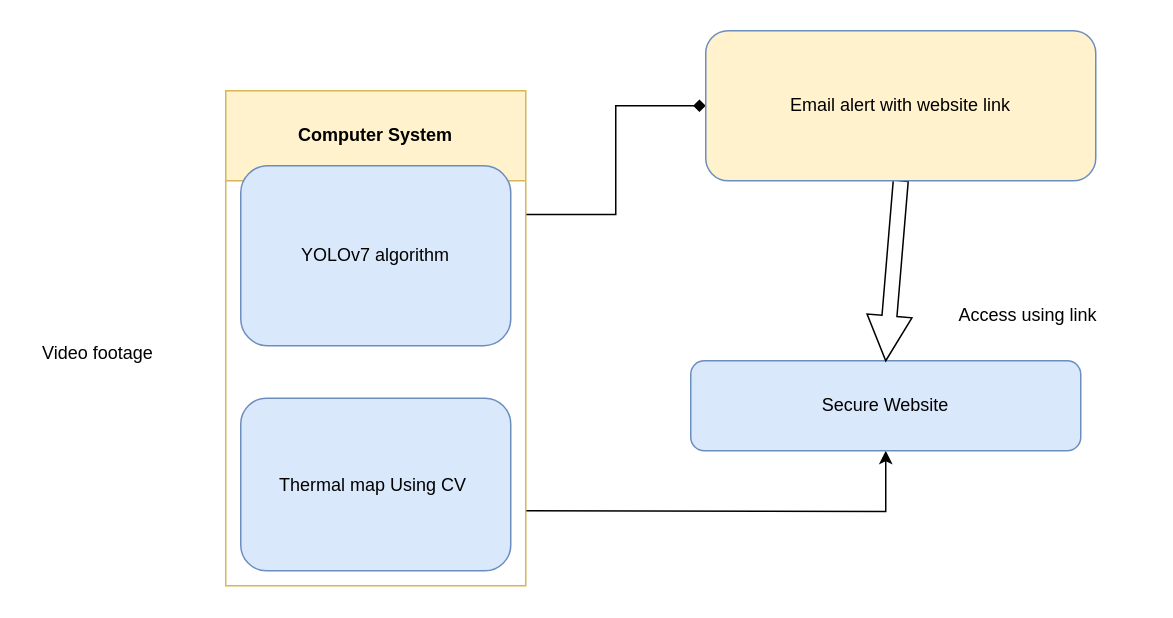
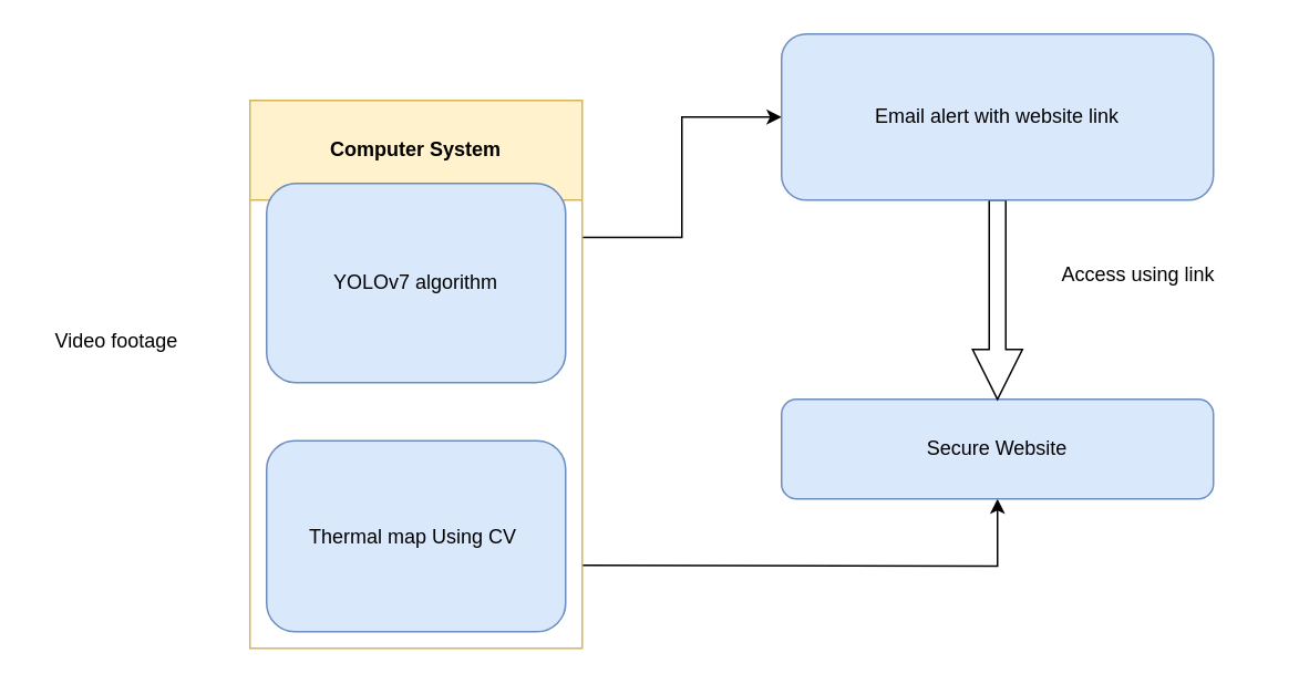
- <mxCell id="3" style="edgeStyle=orthogonalEdgeStyle;rounded=0;orthogonalLoop=1;jettySize=auto;html=1;exitX=1;exitY=0.25;exitDx=0;exitDy=0;entryX=0;entryY=0.5;entryDx=0;entryDy=0;endArrow=diamond;" edge="1" parent="1" source="4" target="9"><mxGeometry relative="1" as="geometry" /></mxCell>
+ <mxCell id="3" style="edgeStyle=orthogonalEdgeStyle;rounded=0;orthogonalLoop=1;jettySize=auto;html=1;exitX=1;exitY=0.25;exitDx=0;exitDy=0;entryX=0;entryY=0.5;entryDx=0;entryDy=0;" edge="1" parent="1" source="4" target="9"><mxGeometry relative="1" as="geometry" /></mxCell>
- <mxCell id="9" value="Email alert with website link" style="rounded=1;whiteSpace=wrap;html=1;fillColor=#fff2cc;strokeColor=#6c8ebf;" vertex="1" parent="1"><mxGeometry x="470" y="20" width="260" height="100" as="geometry" /></mxCell>
+ <mxCell id="9" value="Email alert with website link" style="rounded=1;whiteSpace=wrap;html=1;fillColor=#dae8fc;strokeColor=#6c8ebf;" vertex="1" parent="1"><mxGeometry x="470" y="20" width="260" height="100" as="geometry" /></mxCell>
- <mxCell id="10" value="Access using link" style="text;html=1;strokeColor=none;fillColor=none;align=center;verticalAlign=middle;whiteSpace=wrap;rounded=0;" vertex="1" parent="1"><mxGeometry x="610" y="195" width="150" height="30" as="geometry" /></mxCell>
+ <mxCell id="10" value="Access using link" style="text;html=1;strokeColor=none;fillColor=none;align=center;verticalAlign=middle;whiteSpace=wrap;rounded=0;" vertex="1" parent="1"><mxGeometry x="610" y="150" width="150" height="30" as="geometry" /></mxCell>
- <mxCell id="11" value="Video footage" style="text;html=1;strokeColor=none;fillColor=none;align=center;verticalAlign=middle;whiteSpace=wrap;rounded=0;" vertex="1" parent="1"><mxGeometry x="15" y="220" width="100" height="30" as="geometry" /></mxCell>
+ <mxCell id="11" value="Video footage" style="text;html=1;strokeColor=none;fillColor=none;align=center;verticalAlign=middle;whiteSpace=wrap;rounded=0;" vertex="1" parent="1"><mxGeometry x="20" y="190" width="100" height="30" as="geometry" /></mxCell>
- <mxCell id="7" value="Secure Website" style="rounded=1;whiteSpace=wrap;html=1;fillColor=#dae8fc;strokeColor=#6c8ebf;" vertex="1" parent="1"><mxGeometry x="460" y="240" width="260" height="60" as="geometry" /></mxCell>
+ <mxCell id="7" value="Secure Website" style="rounded=1;whiteSpace=wrap;html=1;fillColor=#dae8fc;strokeColor=#6c8ebf;" vertex="1" parent="1"><mxGeometry x="470" y="240" width="260" height="60" as="geometry" /></mxCell>
